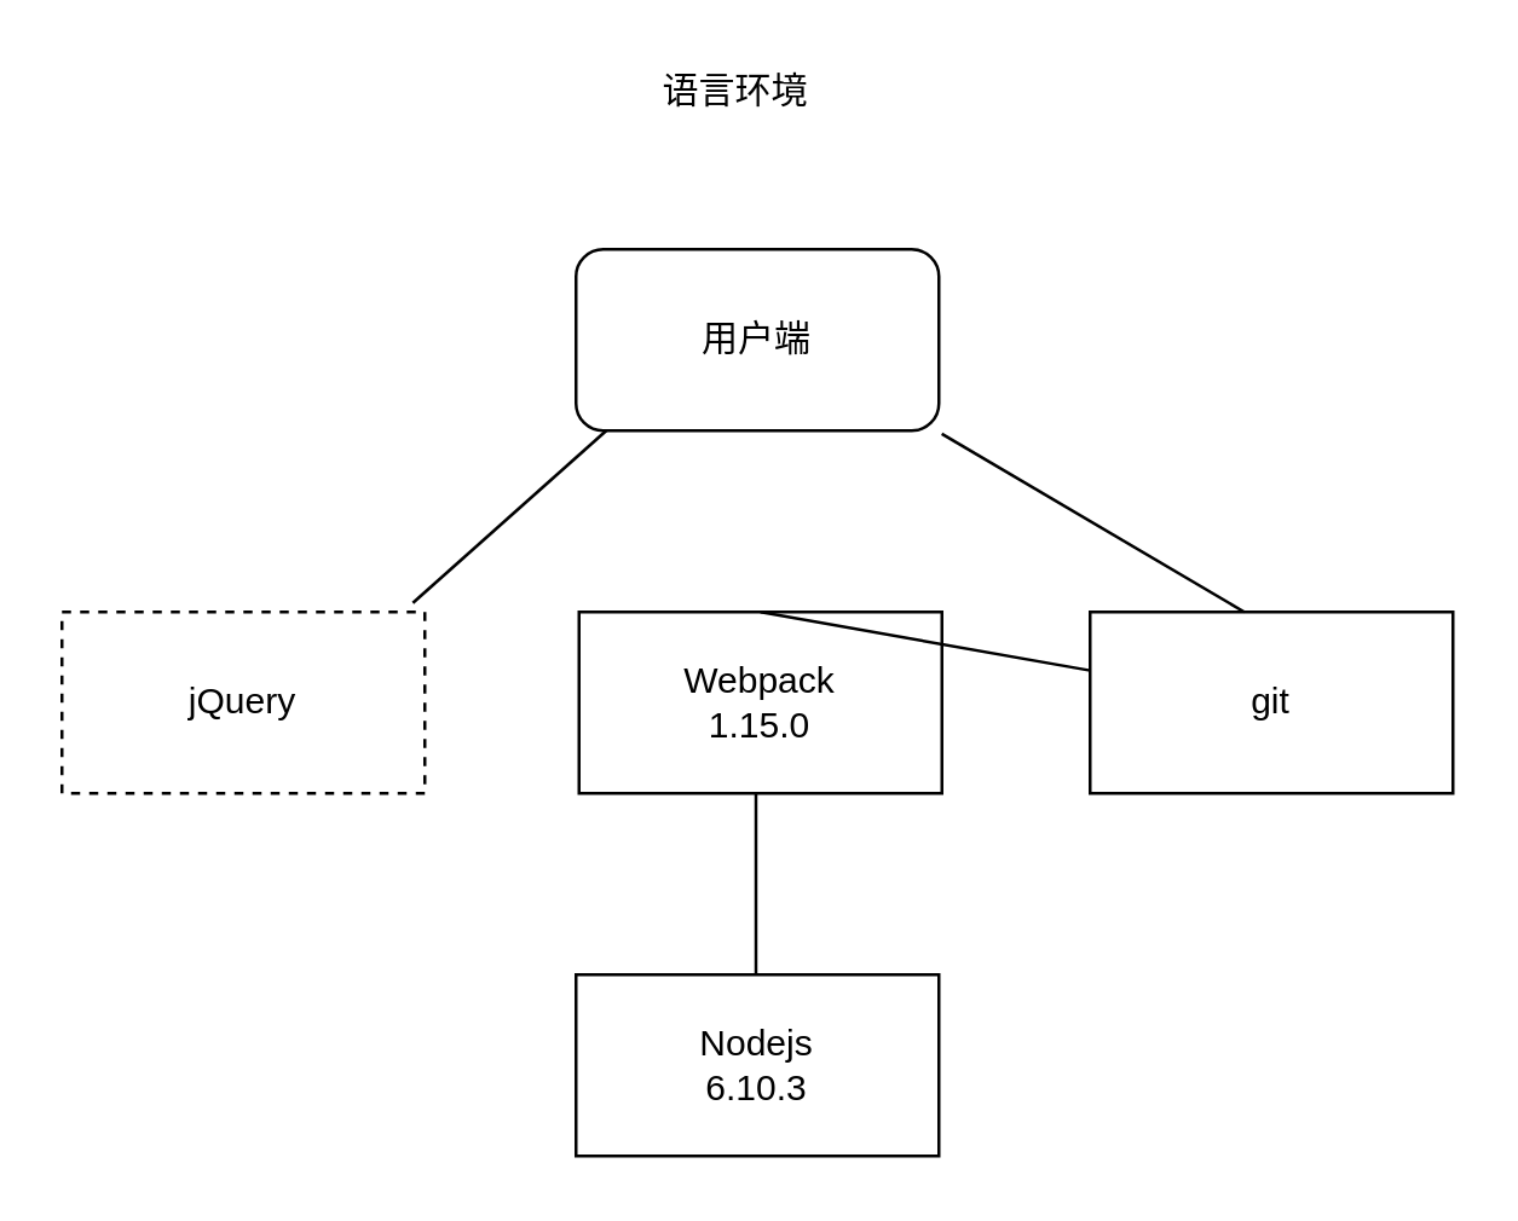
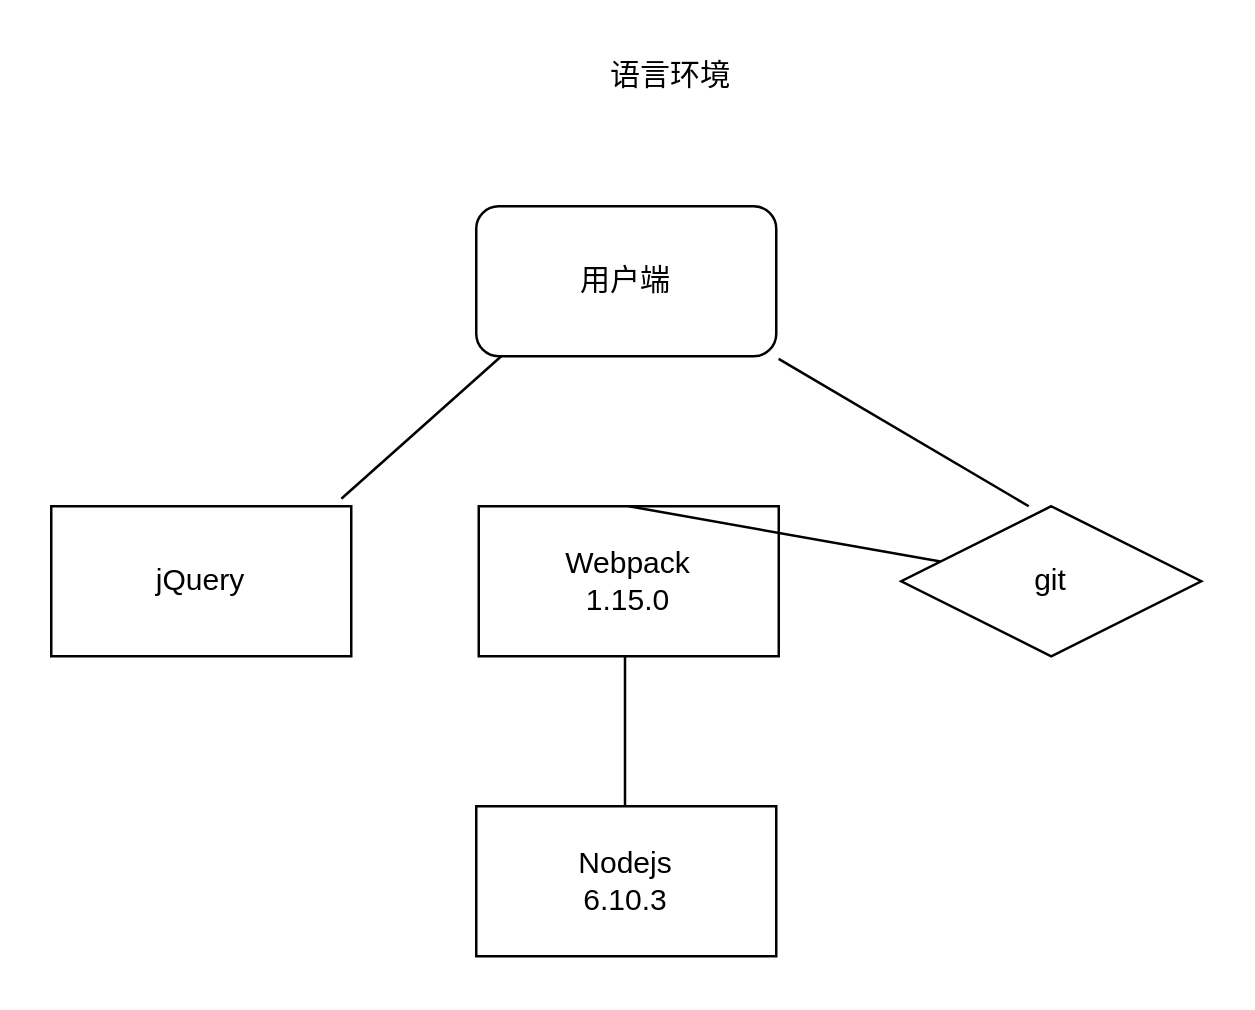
- <mxCell id="2" value="语言环境" style="text;html=1;resizable=0;points=[];autosize=1;align=left;verticalAlign=top;spacingTop=-4;" vertex="1" parent="1"><mxGeometry x="217" y="20" width="60" height="20" as="geometry" /></mxCell>
+ <mxCell id="2" value="语言环境" style="text;html=1;resizable=0;points=[];autosize=1;align=left;verticalAlign=top;spacingTop=-4;" vertex="1" parent="1"><mxGeometry x="242" y="20" width="60" height="20" as="geometry" /></mxCell>
- <mxCell id="4" value="jQuery" style="rounded=0;whiteSpace=wrap;html=1;dashed=1;" vertex="1" parent="1"><mxGeometry x="20" y="202" width="120" height="60" as="geometry" /></mxCell>
+ <mxCell id="4" value="jQuery" style="rounded=0;whiteSpace=wrap;html=1;" vertex="1" parent="1"><mxGeometry x="20" y="202" width="120" height="60" as="geometry" /></mxCell>
- <mxCell id="6" value="git" style="rounded=0;whiteSpace=wrap;html=1;" vertex="1" parent="1"><mxGeometry x="360" y="202" width="120" height="60" as="geometry" /></mxCell>
+ <mxCell id="6" value="git" style="rhombus;whiteSpace=wrap;html=1;" vertex="1" parent="1"><mxGeometry x="360" y="202" width="120" height="60" as="geometry" /></mxCell>
